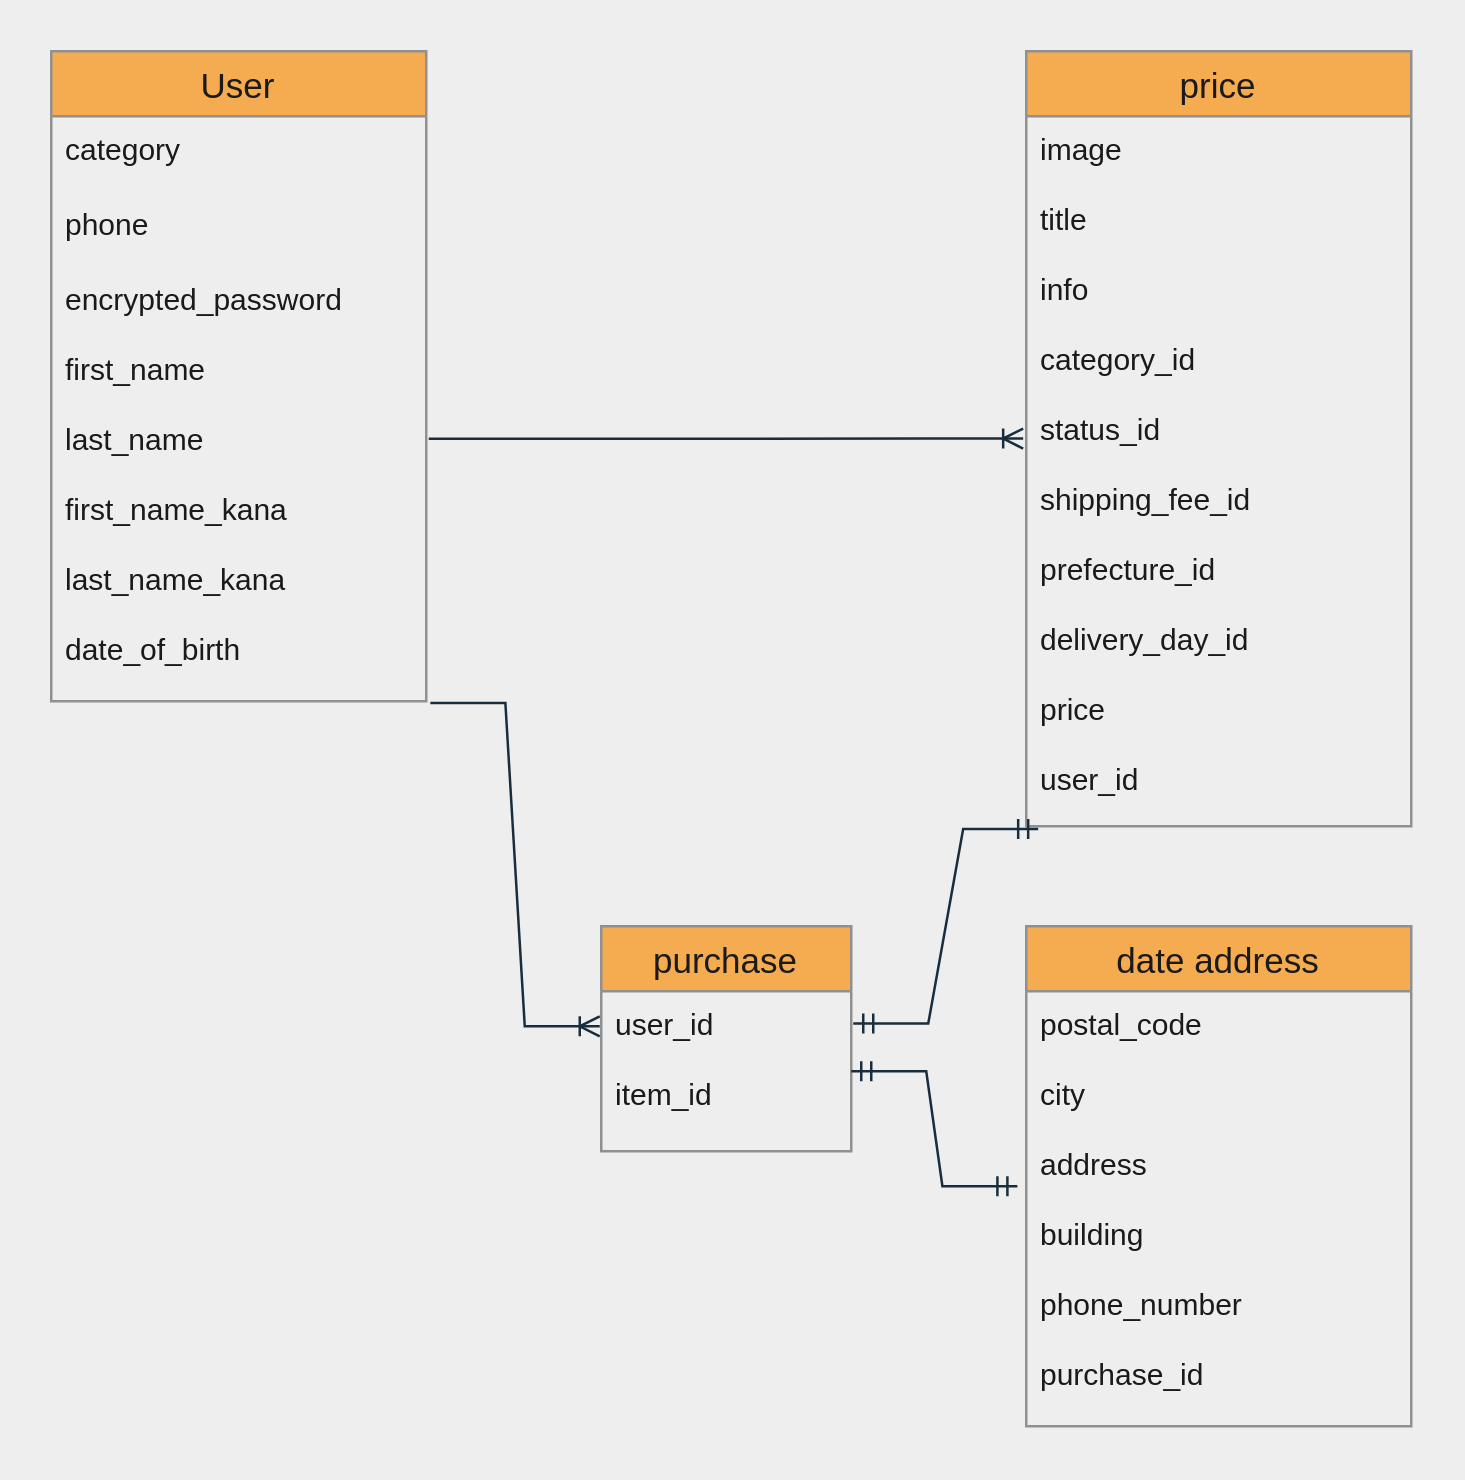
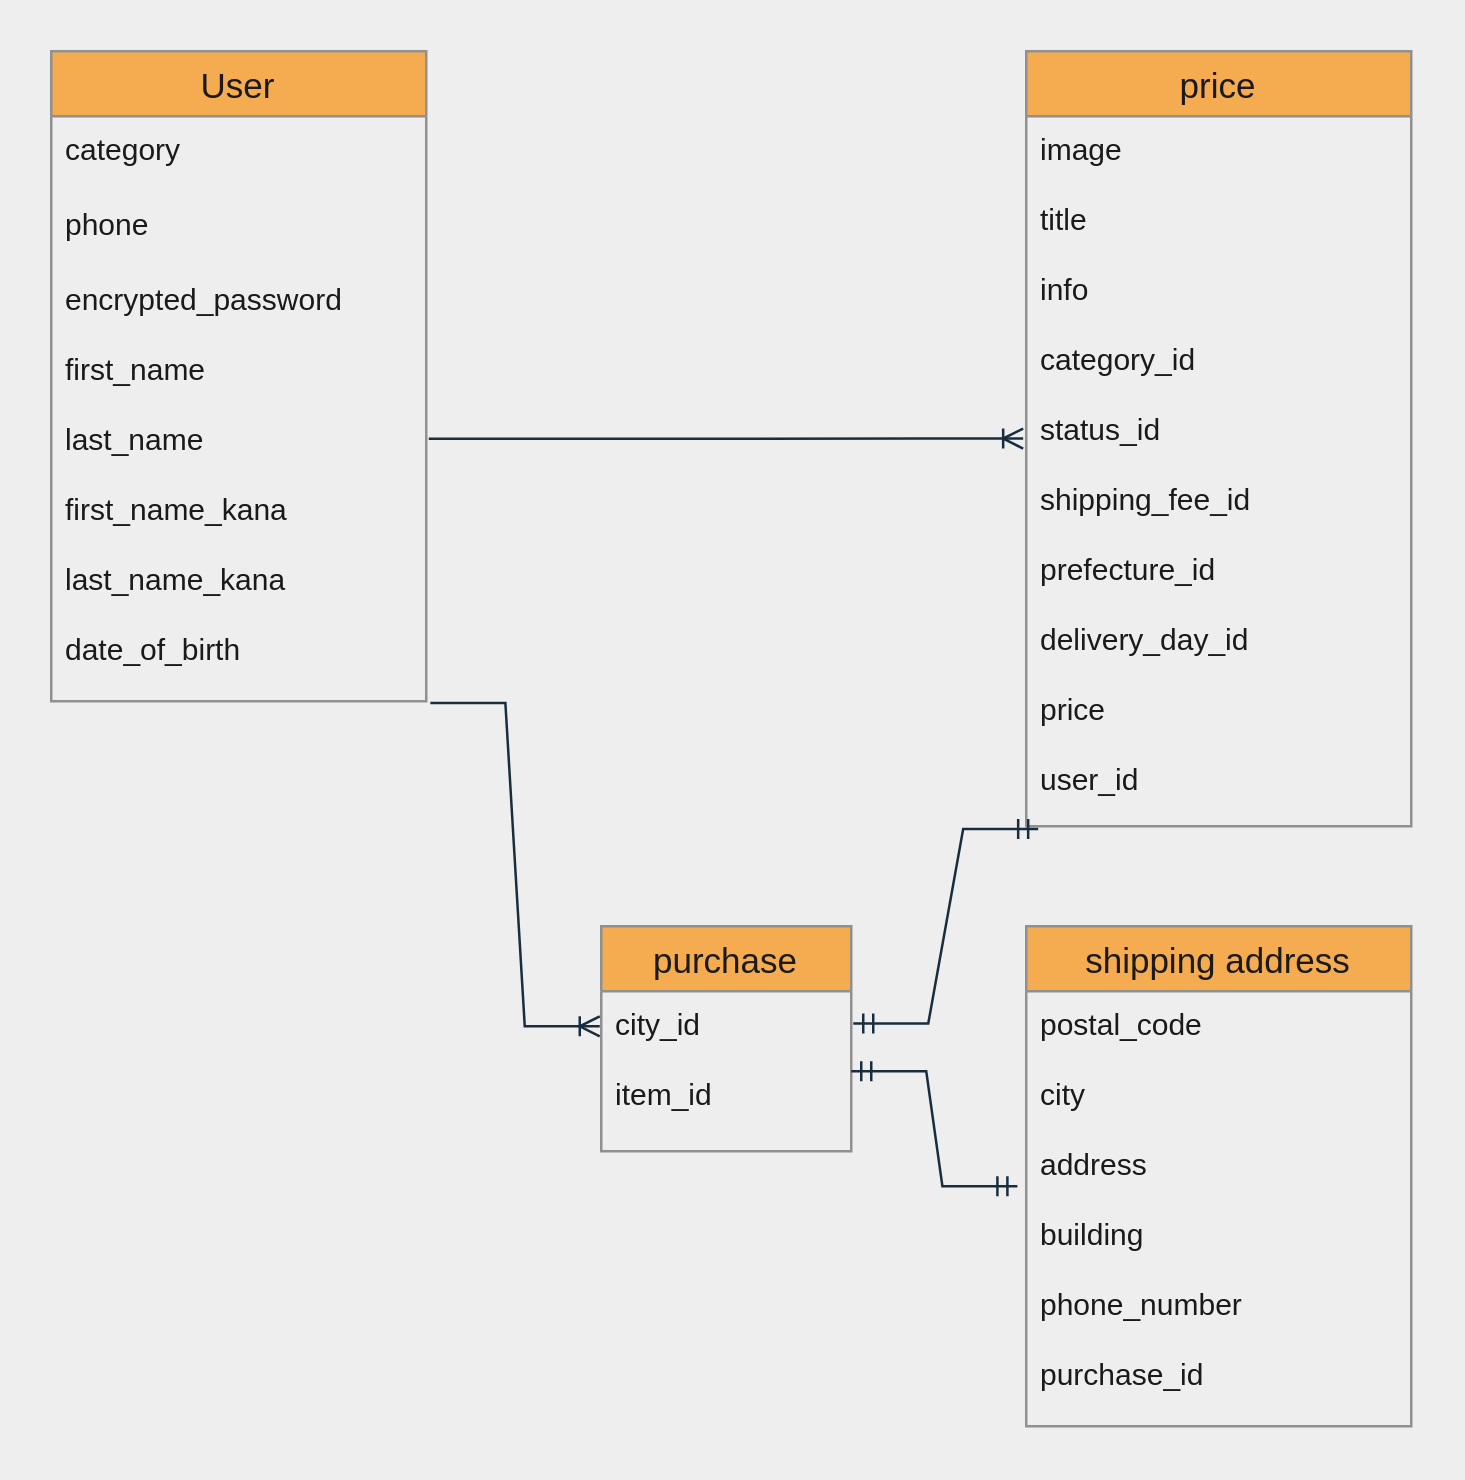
- <mxCell id="13" value="date address" style="swimlane;fontStyle=0;childLayout=stackLayout;horizontal=1;startSize=26;horizontalStack=0;resizeParent=1;resizeParentMax=0;resizeLast=0;collapsible=1;marginBottom=0;align=center;fontSize=14;fillColor=#F5AB50;strokeColor=#909090;fontColor=#1A1A1A;" parent="1" vertex="1"><mxGeometry x="410" y="370" width="154" height="200" as="geometry"><mxRectangle x="160" y="180" width="70" height="26" as="alternateBounds" /></mxGeometry></mxCell>
+ <mxCell id="13" value="shipping address" style="swimlane;fontStyle=0;childLayout=stackLayout;horizontal=1;startSize=26;horizontalStack=0;resizeParent=1;resizeParentMax=0;resizeLast=0;collapsible=1;marginBottom=0;align=center;fontSize=14;fillColor=#F5AB50;strokeColor=#909090;fontColor=#1A1A1A;" parent="1" vertex="1"><mxGeometry x="410" y="370" width="154" height="200" as="geometry"><mxRectangle x="160" y="180" width="70" height="26" as="alternateBounds" /></mxGeometry></mxCell>
- <mxCell id="10" value="user_id&#10;&#10;item_id" style="text;strokeColor=none;fillColor=none;spacingLeft=4;spacingRight=4;overflow=hidden;rotatable=0;points=[[0,0.5],[1,0.5]];portConstraint=eastwest;fontSize=12;fontColor=#1A1A1A;" parent="9" vertex="1"><mxGeometry y="26" width="100" height="64" as="geometry" /></mxCell>
+ <mxCell id="10" value="city_id&#10;&#10;item_id" style="text;strokeColor=none;fillColor=none;spacingLeft=4;spacingRight=4;overflow=hidden;rotatable=0;points=[[0,0.5],[1,0.5]];portConstraint=eastwest;fontSize=12;fontColor=#1A1A1A;" parent="9" vertex="1"><mxGeometry y="26" width="100" height="64" as="geometry" /></mxCell>
